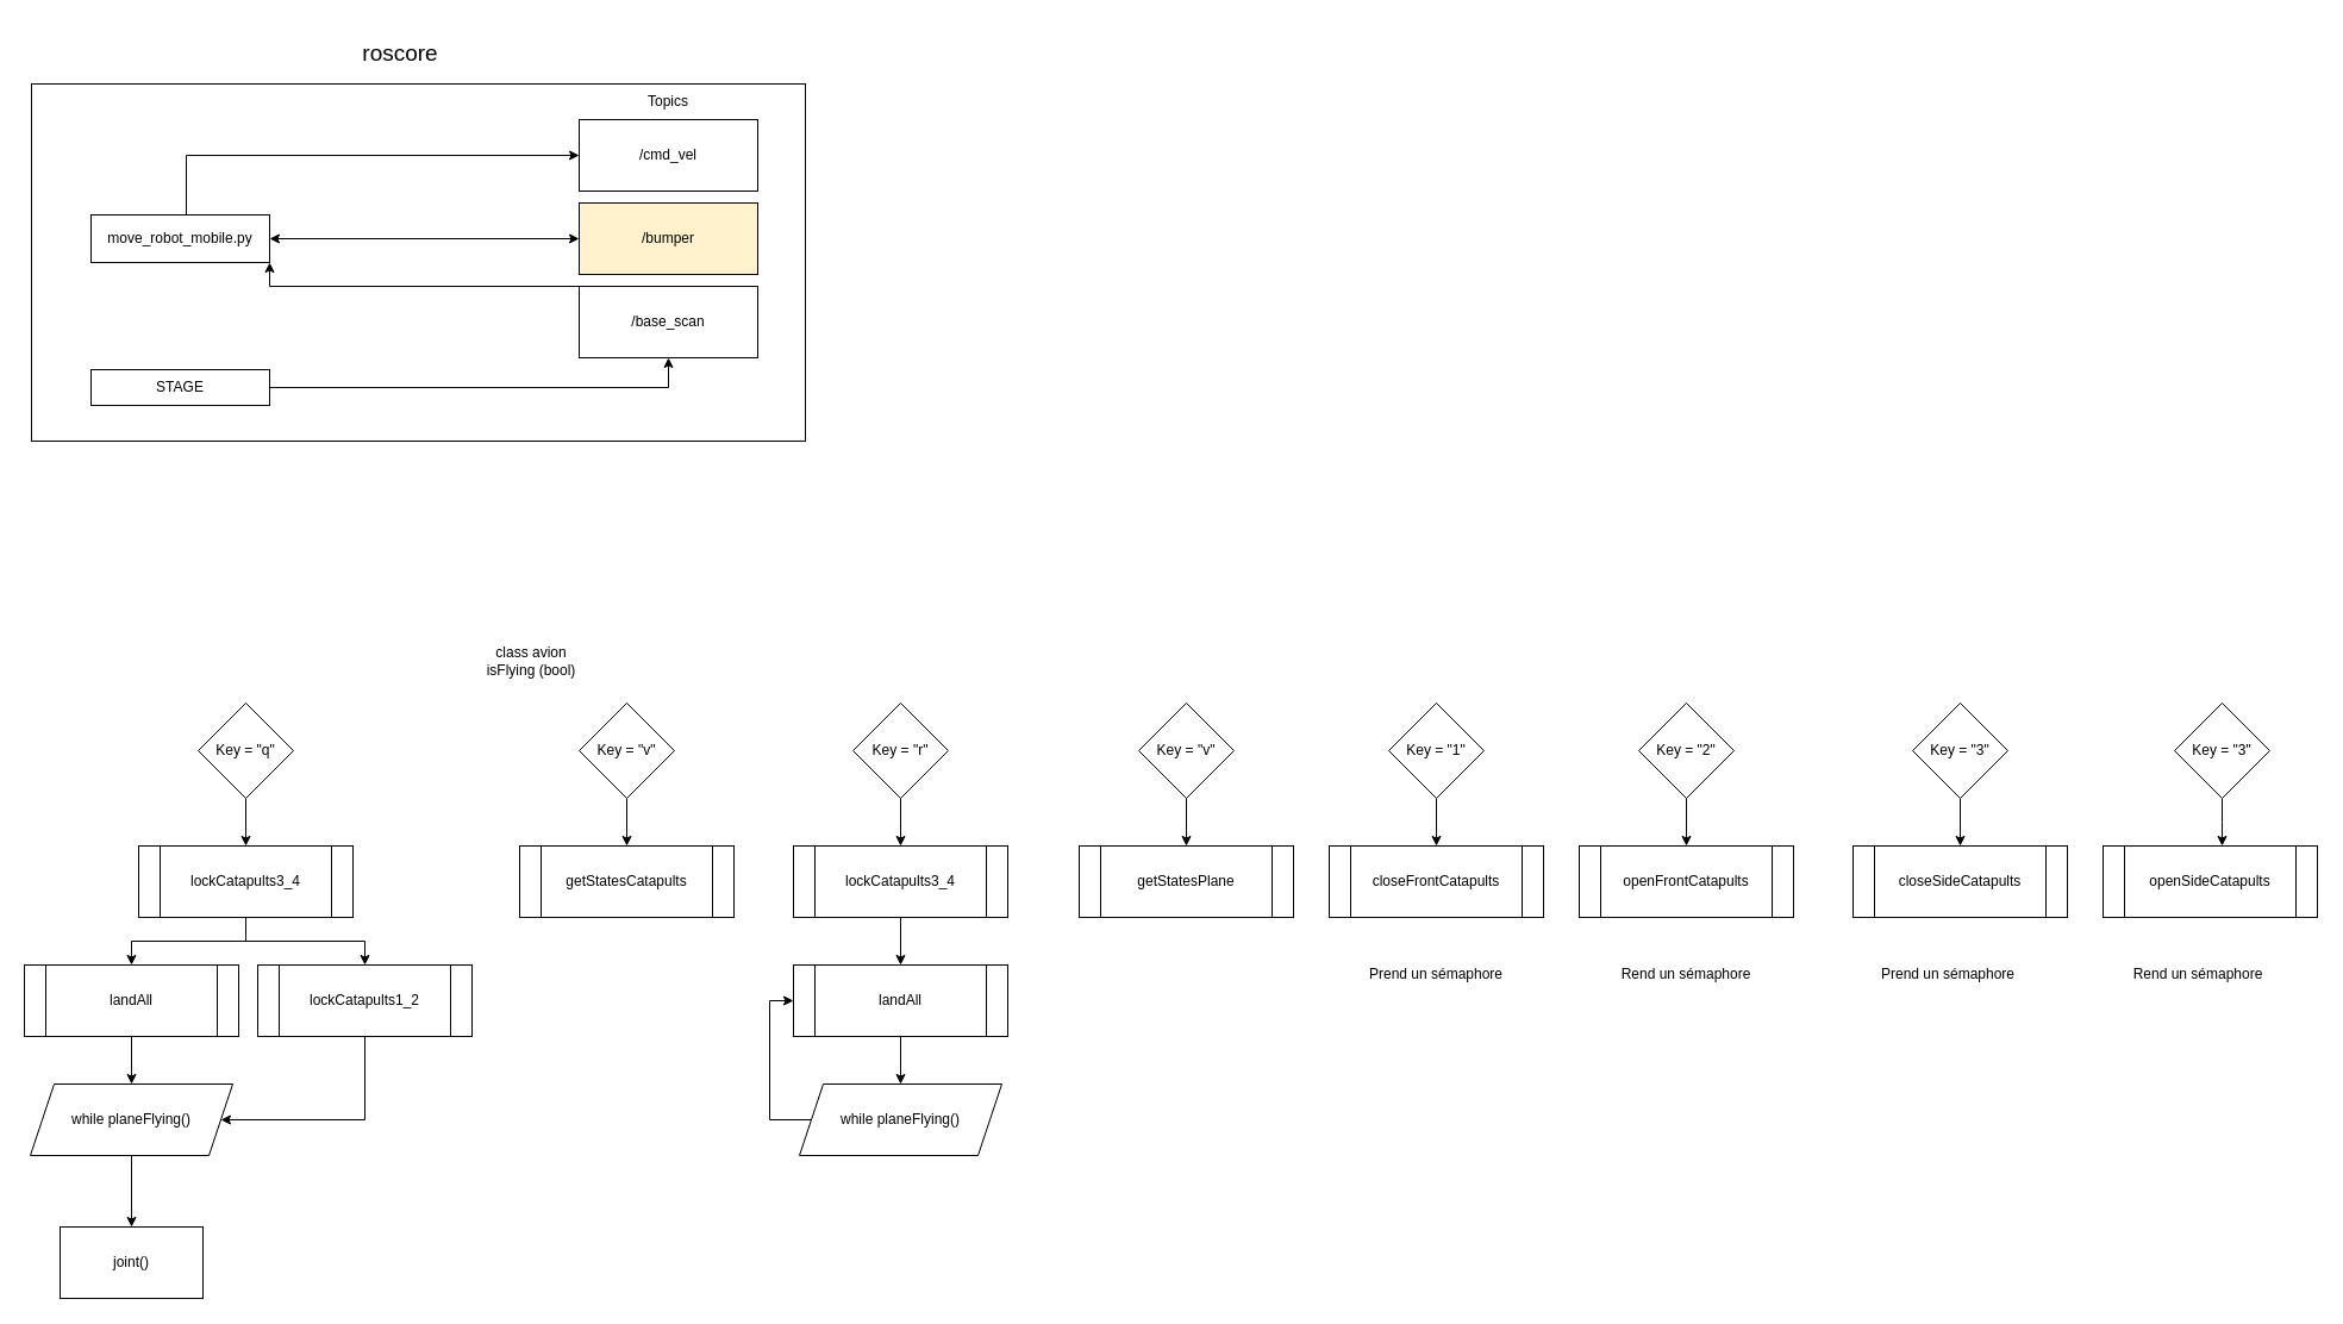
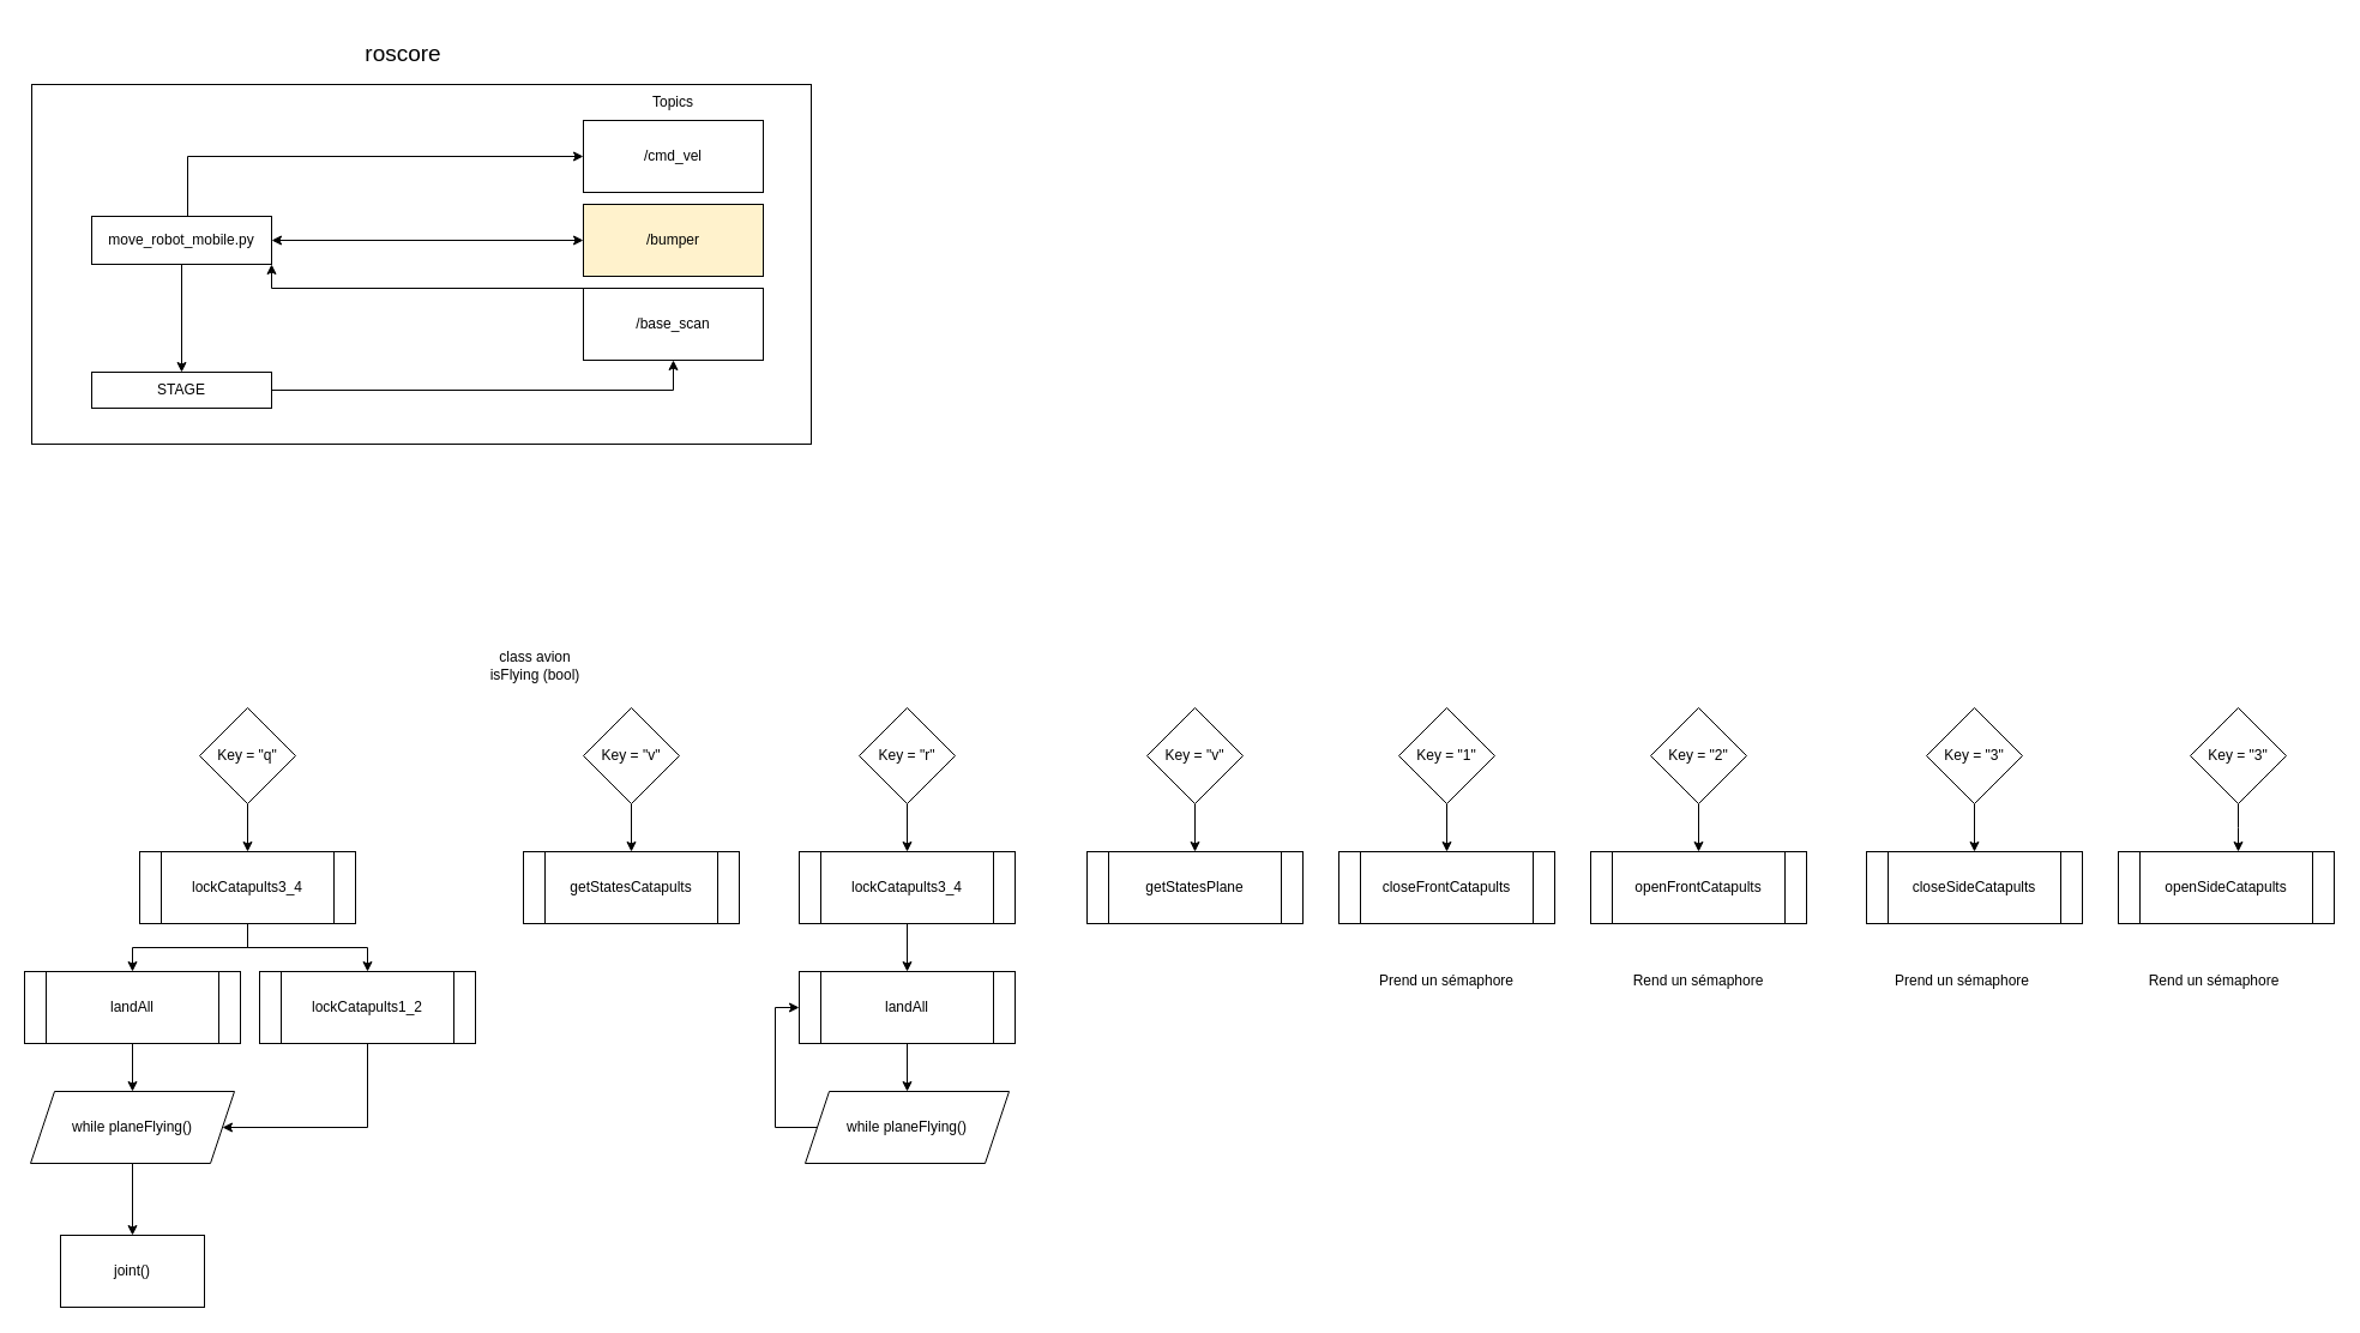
+ <mxCell id="4" value="" style="edgeStyle=orthogonalEdgeStyle;rounded=0;orthogonalLoop=1;jettySize=auto;html=1;" parent="1" source="6" target="11" edge="1"><mxGeometry relative="1" as="geometry" /></mxCell>
